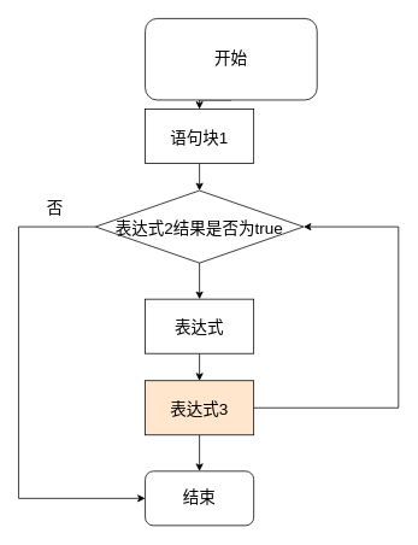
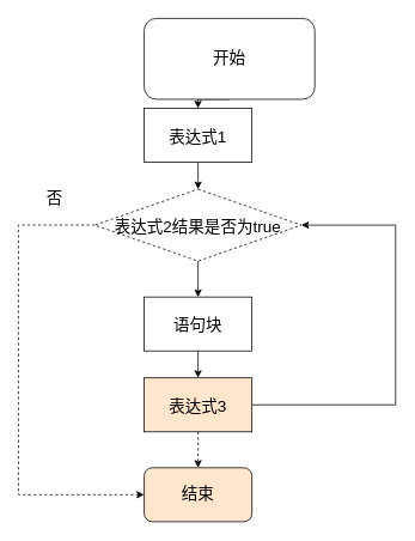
- <mxCell id="6" value="&lt;font style=&quot;font-size: 18px;&quot;&gt;语句块1&lt;/font&gt;" style="rounded=0;whiteSpace=wrap;html=1;fontSize=24;" vertex="1" parent="1"><mxGeometry x="160" y="120" width="120" height="60" as="geometry" /></mxCell>
+ <mxCell id="6" value="&lt;font style=&quot;font-size: 18px;&quot;&gt;表达式1&lt;/font&gt;" style="rounded=0;whiteSpace=wrap;html=1;fontSize=24;" vertex="1" parent="1"><mxGeometry x="160" y="120" width="120" height="60" as="geometry" /></mxCell>
- <mxCell id="15" value="否" style="text;html=1;align=center;verticalAlign=middle;resizable=0;points=[];autosize=1;strokeColor=none;fillColor=none;fontSize=18;" vertex="1" parent="1"><mxGeometry x="40" y="210" width="40" height="40" as="geometry" /></mxCell>
+ <mxCell id="15" value="否" style="text;html=1;align=center;verticalAlign=middle;resizable=0;points=[];autosize=1;strokeColor=none;fillColor=none;fontSize=18;" vertex="1" parent="1"><mxGeometry x="40" y="200" width="40" height="40" as="geometry" /></mxCell>
- <mxCell id="9" value="&lt;font style=&quot;font-size: 18px;&quot;&gt;表达式2结果是否为true&lt;/font&gt;" style="rhombus;whiteSpace=wrap;html=1;fontSize=24;" vertex="1" parent="1"><mxGeometry x="105" y="210" width="230" height="80" as="geometry" /></mxCell>
+ <mxCell id="9" value="&lt;font style=&quot;font-size: 18px;&quot;&gt;表达式2结果是否为true&lt;/font&gt;" style="rhombus;whiteSpace=wrap;html=1;fontSize=24;dashed=1;" vertex="1" parent="1"><mxGeometry x="105" y="210" width="230" height="80" as="geometry" /></mxCell>
- <mxCell id="11" value="&lt;span style=&quot;font-size: 18px;&quot;&gt;表达式&lt;/span&gt;" style="rounded=0;whiteSpace=wrap;html=1;fontSize=24;" vertex="1" parent="1"><mxGeometry x="160" y="330" width="120" height="60" as="geometry" /></mxCell>
+ <mxCell id="11" value="&lt;span style=&quot;font-size: 18px;&quot;&gt;语句块&lt;/span&gt;" style="rounded=0;whiteSpace=wrap;html=1;fontSize=24;" vertex="1" parent="1"><mxGeometry x="160" y="330" width="120" height="60" as="geometry" /></mxCell>
- <mxCell id="8" style="edgeStyle=orthogonalEdgeStyle;rounded=0;orthogonalLoop=1;jettySize=auto;html=1;exitX=0;exitY=0.5;exitDx=0;exitDy=0;entryX=0;entryY=0.5;entryDx=0;entryDy=0;fontSize=18;" edge="1" parent="1" source="9" target="4"><mxGeometry relative="1" as="geometry"><Array as="points"><mxPoint x="20" y="250" /><mxPoint x="20" y="550" /></Array></mxGeometry></mxCell>
+ <mxCell id="8" style="edgeStyle=orthogonalEdgeStyle;rounded=0;orthogonalLoop=1;jettySize=auto;html=1;exitX=0;exitY=0.5;exitDx=0;exitDy=0;entryX=0;entryY=0.5;entryDx=0;entryDy=0;fontSize=18;dashed=1;" edge="1" parent="1" source="9" target="4"><mxGeometry relative="1" as="geometry"><Array as="points"><mxPoint x="20" y="250" /><mxPoint x="20" y="550" /></Array></mxGeometry></mxCell>
- <mxCell id="12" style="edgeStyle=orthogonalEdgeStyle;rounded=0;orthogonalLoop=1;jettySize=auto;html=1;exitX=0.5;exitY=1;exitDx=0;exitDy=0;entryX=0.5;entryY=0;entryDx=0;entryDy=0;fontSize=18;" edge="1" parent="1" source="14" target="4"><mxGeometry relative="1" as="geometry" /></mxCell>
+ <mxCell id="12" style="edgeStyle=orthogonalEdgeStyle;rounded=0;orthogonalLoop=1;jettySize=auto;html=1;exitX=0.5;exitY=1;exitDx=0;exitDy=0;entryX=0.5;entryY=0;entryDx=0;entryDy=0;fontSize=18;dashed=1;" edge="1" parent="1" source="14" target="4"><mxGeometry relative="1" as="geometry" /></mxCell>
- <mxCell id="4" value="&lt;font style=&quot;font-size: 18px;&quot;&gt;结束&lt;/font&gt;" style="rounded=1;whiteSpace=wrap;html=1;" vertex="1" parent="1"><mxGeometry x="160" y="520" width="120" height="60" as="geometry" /></mxCell>
+ <mxCell id="4" value="&lt;font style=&quot;font-size: 18px;&quot;&gt;结束&lt;/font&gt;" style="rounded=1;whiteSpace=wrap;html=1;fillColor=#ffe6cc;" vertex="1" parent="1"><mxGeometry x="160" y="520" width="120" height="60" as="geometry" /></mxCell>
